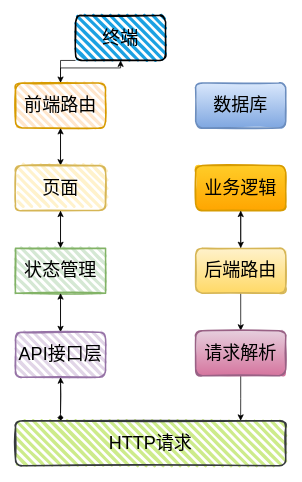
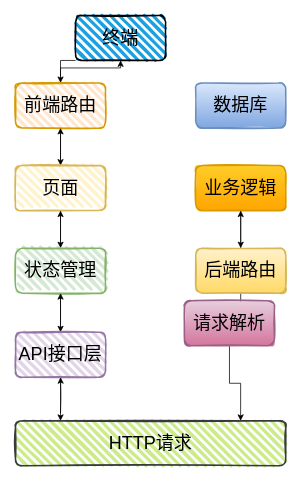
- <mxCell id="12" value="&lt;font style=&quot;font-size: 24px;&quot;&gt;状态管理&lt;/font&gt;" style="whiteSpace=wrap;html=1;strokeWidth=2;fillWeight=4;hachureGap=8;hachureAngle=45;fillColor=#d5e8d4;sketch=1;strokeColor=#82b366;rounded=0;" parent="1" vertex="1"><mxGeometry x="20" y="330" width="120" height="60" as="geometry" /></mxCell>
+ <mxCell id="12" value="&lt;font style=&quot;font-size: 24px;&quot;&gt;状态管理&lt;/font&gt;" style="rounded=1;whiteSpace=wrap;html=1;strokeWidth=2;fillWeight=4;hachureGap=8;hachureAngle=45;fillColor=#d5e8d4;sketch=1;strokeColor=#82b366;" parent="1" vertex="1"><mxGeometry x="20" y="330" width="120" height="60" as="geometry" /></mxCell>
- <mxCell id="23" value="&lt;font style=&quot;font-size: 24px;&quot;&gt;请求解析&lt;/font&gt;" style="rounded=1;whiteSpace=wrap;html=1;strokeWidth=2;fillWeight=4;hachureGap=8;hachureAngle=45;fillColor=#e6d0de;sketch=1;strokeColor=#996185;gradientColor=#d5739d;" parent="1" vertex="1"><mxGeometry x="260" y="440" width="120" height="60" as="geometry" /></mxCell>
+ <mxCell id="23" value="&lt;font style=&quot;font-size: 24px;&quot;&gt;请求解析&lt;/font&gt;" style="rounded=1;whiteSpace=wrap;html=1;strokeWidth=2;fillWeight=4;hachureGap=8;hachureAngle=45;fillColor=#e6d0de;sketch=1;strokeColor=#996185;gradientColor=#d5739d;" parent="1" vertex="1"><mxGeometry x="245" y="400" width="120" height="60" as="geometry" /></mxCell>
- <mxCell id="13" value="" style="edgeStyle=orthogonalEdgeStyle;rounded=0;orthogonalLoop=1;jettySize=auto;html=1;fontSize=24;endArrow=diamond;" parent="1" source="15" target="25" edge="1"><mxGeometry relative="1" as="geometry"><Array as="points"><mxPoint x="80" y="560" /><mxPoint x="80" y="560" /></Array></mxGeometry></mxCell>
+ <mxCell id="13" value="" style="edgeStyle=orthogonalEdgeStyle;rounded=0;orthogonalLoop=1;jettySize=auto;html=1;fontSize=24;" parent="1" source="15" target="25" edge="1"><mxGeometry relative="1" as="geometry"><Array as="points"><mxPoint x="80" y="560" /><mxPoint x="80" y="560" /></Array></mxGeometry></mxCell>
